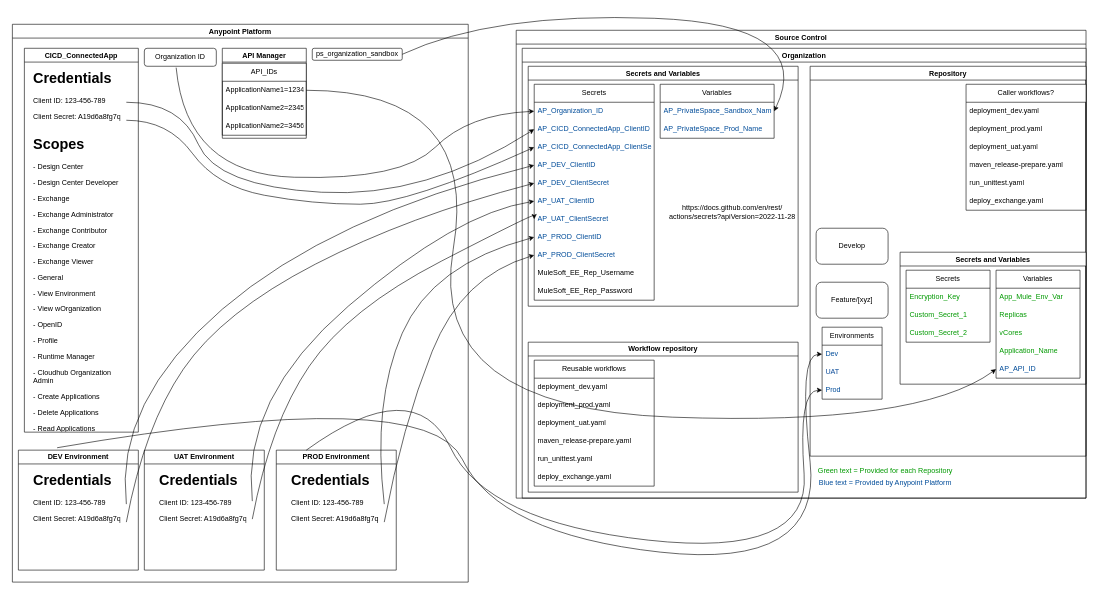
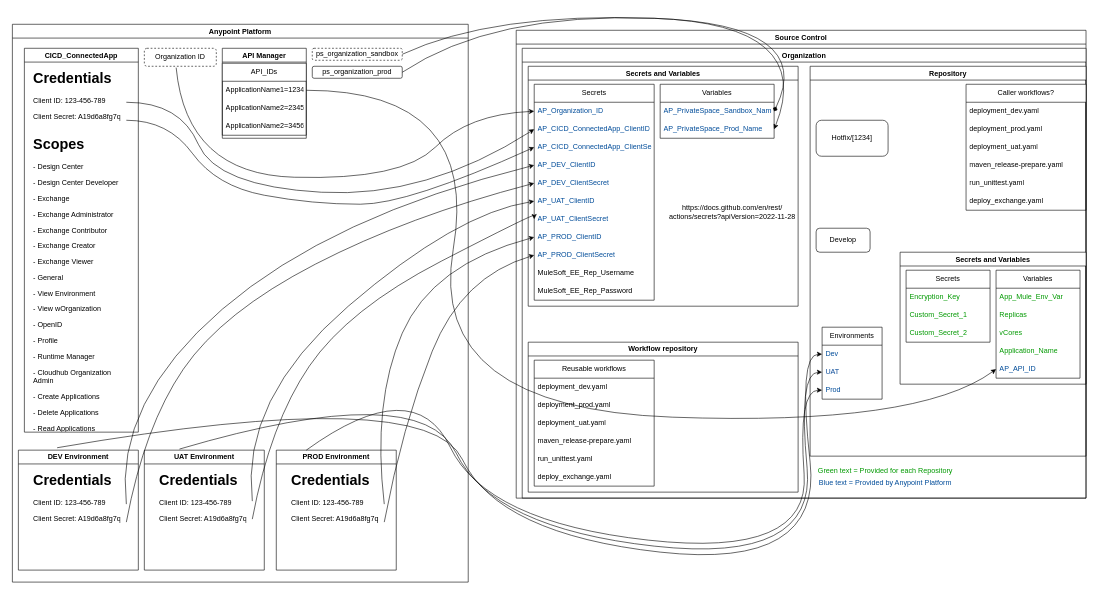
+ <mxCell id="85" value="" style="curved=1;endArrow=classic;html=1;rounded=0;exitX=1;exitY=0.5;exitDx=0;exitDy=0;entryX=1;entryY=0.5;entryDx=0;entryDy=0;" parent="1" source="21" target="39" edge="1"><mxGeometry width="50" height="50" relative="1" as="geometry"><mxPoint x="670" y="90" as="sourcePoint" /><mxPoint x="1240" y="185" as="targetPoint" /><Array as="points"><mxPoint x="820" y="20" /><mxPoint x="1360" y="40" /></Array></mxGeometry></mxCell>
- <mxCell id="20" value="ps_organization_sandbox" style="rounded=1;whiteSpace=wrap;html=1;" parent="2" vertex="1"><mxGeometry x="500" y="40" width="150" height="20" as="geometry" /></mxCell>
+ <mxCell id="20" value="ps_organization_sandbox" style="rounded=1;whiteSpace=wrap;html=1;dashed=1;" parent="2" vertex="1"><mxGeometry x="500" y="40" width="150" height="20" as="geometry" /></mxCell>
- <mxCell id="6" value="Organization ID" style="rounded=1;whiteSpace=wrap;html=1;" parent="2" vertex="1"><mxGeometry x="220" y="40" width="120" height="30" as="geometry" /></mxCell>
+ <mxCell id="6" value="Organization ID" style="rounded=1;whiteSpace=wrap;html=1;dashed=1;" parent="2" vertex="1"><mxGeometry x="220" y="40" width="120" height="30" as="geometry" /></mxCell>
+ <mxCell id="21" value="ps_organization_prod" style="rounded=1;whiteSpace=wrap;html=1;" parent="2" vertex="1"><mxGeometry x="500" y="70" width="150" height="20" as="geometry" /></mxCell>
- <mxCell id="84" value="" style="curved=1;endArrow=classic;html=1;rounded=0;exitX=1;exitY=0.5;exitDx=0;exitDy=0;entryX=1;entryY=0.5;entryDx=0;entryDy=0;" parent="1" source="20" target="38" edge="1"><mxGeometry width="50" height="50" relative="1" as="geometry"><mxPoint x="870" y="560" as="sourcePoint" /><mxPoint x="920" y="510" as="targetPoint" /><Array as="points"><mxPoint x="820" y="20" /><mxPoint x="1360" y="40" /></Array></mxGeometry></mxCell>
+ <mxCell id="84" value="" style="curved=1;endArrow=diamond;html=1;rounded=0;exitX=1;exitY=0.5;exitDx=0;exitDy=0;entryX=1;entryY=0.5;entryDx=0;entryDy=0;" parent="1" source="20" target="38" edge="1"><mxGeometry width="50" height="50" relative="1" as="geometry"><mxPoint x="870" y="560" as="sourcePoint" /><mxPoint x="920" y="510" as="targetPoint" /><Array as="points"><mxPoint x="820" y="20" /><mxPoint x="1360" y="40" /></Array></mxGeometry></mxCell>
+ <mxCell id="54" value="Hotfix/[1234]" style="rounded=1;whiteSpace=wrap;html=1;" parent="40" vertex="1"><mxGeometry x="10" y="90" width="120" height="60" as="geometry" /></mxCell>
- <mxCell id="41" value="Develop" style="rounded=1;whiteSpace=wrap;html=1;" parent="40" vertex="1"><mxGeometry x="10" y="270" width="120" height="60" as="geometry" /></mxCell>
+ <mxCell id="41" value="Develop" style="rounded=1;whiteSpace=wrap;html=1;" parent="40" vertex="1"><mxGeometry x="10" y="270" width="90" height="40" as="geometry" /></mxCell>
- <mxCell id="42" value="Feature/[xyz]" style="rounded=1;whiteSpace=wrap;html=1;" parent="40" vertex="1"><mxGeometry x="10" y="360" width="120" height="60" as="geometry" /></mxCell>
+ <mxCell id="88" value="" style="curved=1;endArrow=classic;html=1;rounded=0;exitX=0.293;exitY=-0.009;exitDx=0;exitDy=0;entryX=0;entryY=0.5;entryDx=0;entryDy=0;exitPerimeter=0;" edge="1" parent="1" source="12" target="64"><mxGeometry width="50" height="50" relative="1" as="geometry"><mxPoint x="520" y="760" as="sourcePoint" /><mxPoint x="1380" y="660" as="targetPoint" /><Array as="points"><mxPoint x="700" y="630" /><mxPoint y="880" x="820" /><mxPoint x="1360" y="940" /><mxPoint x="1330" y="620" /></Array></mxGeometry></mxCell>
